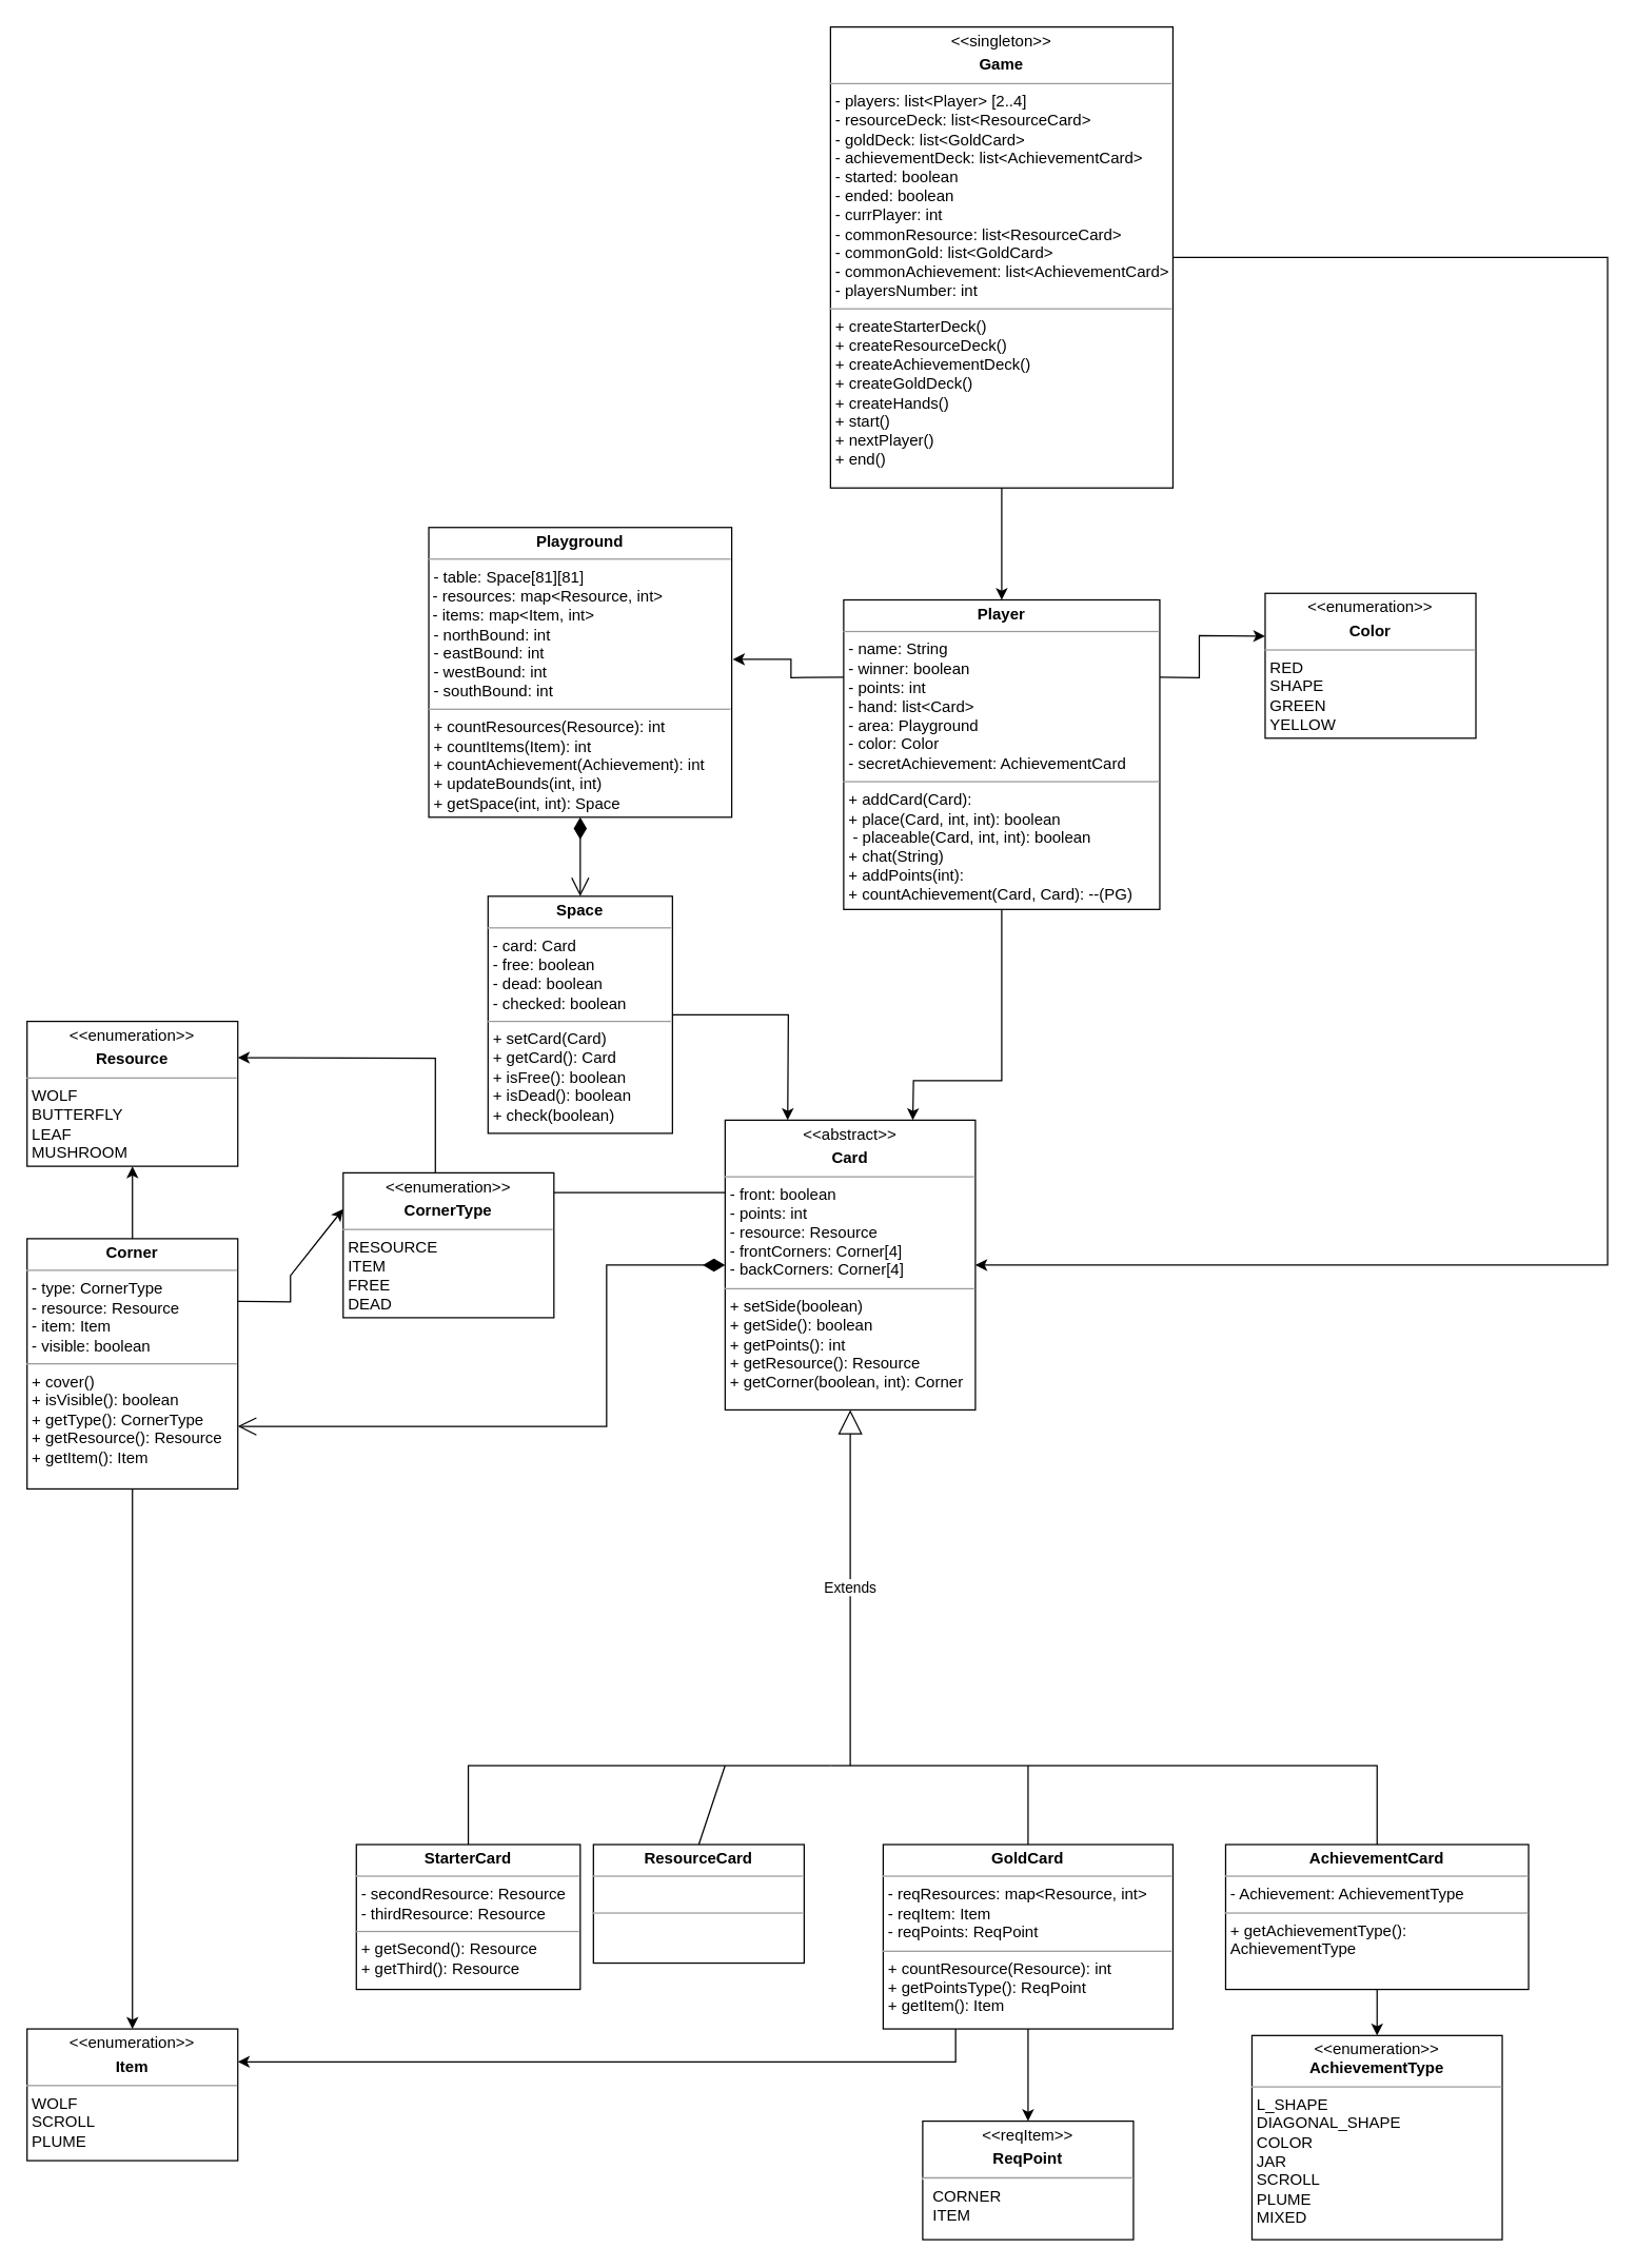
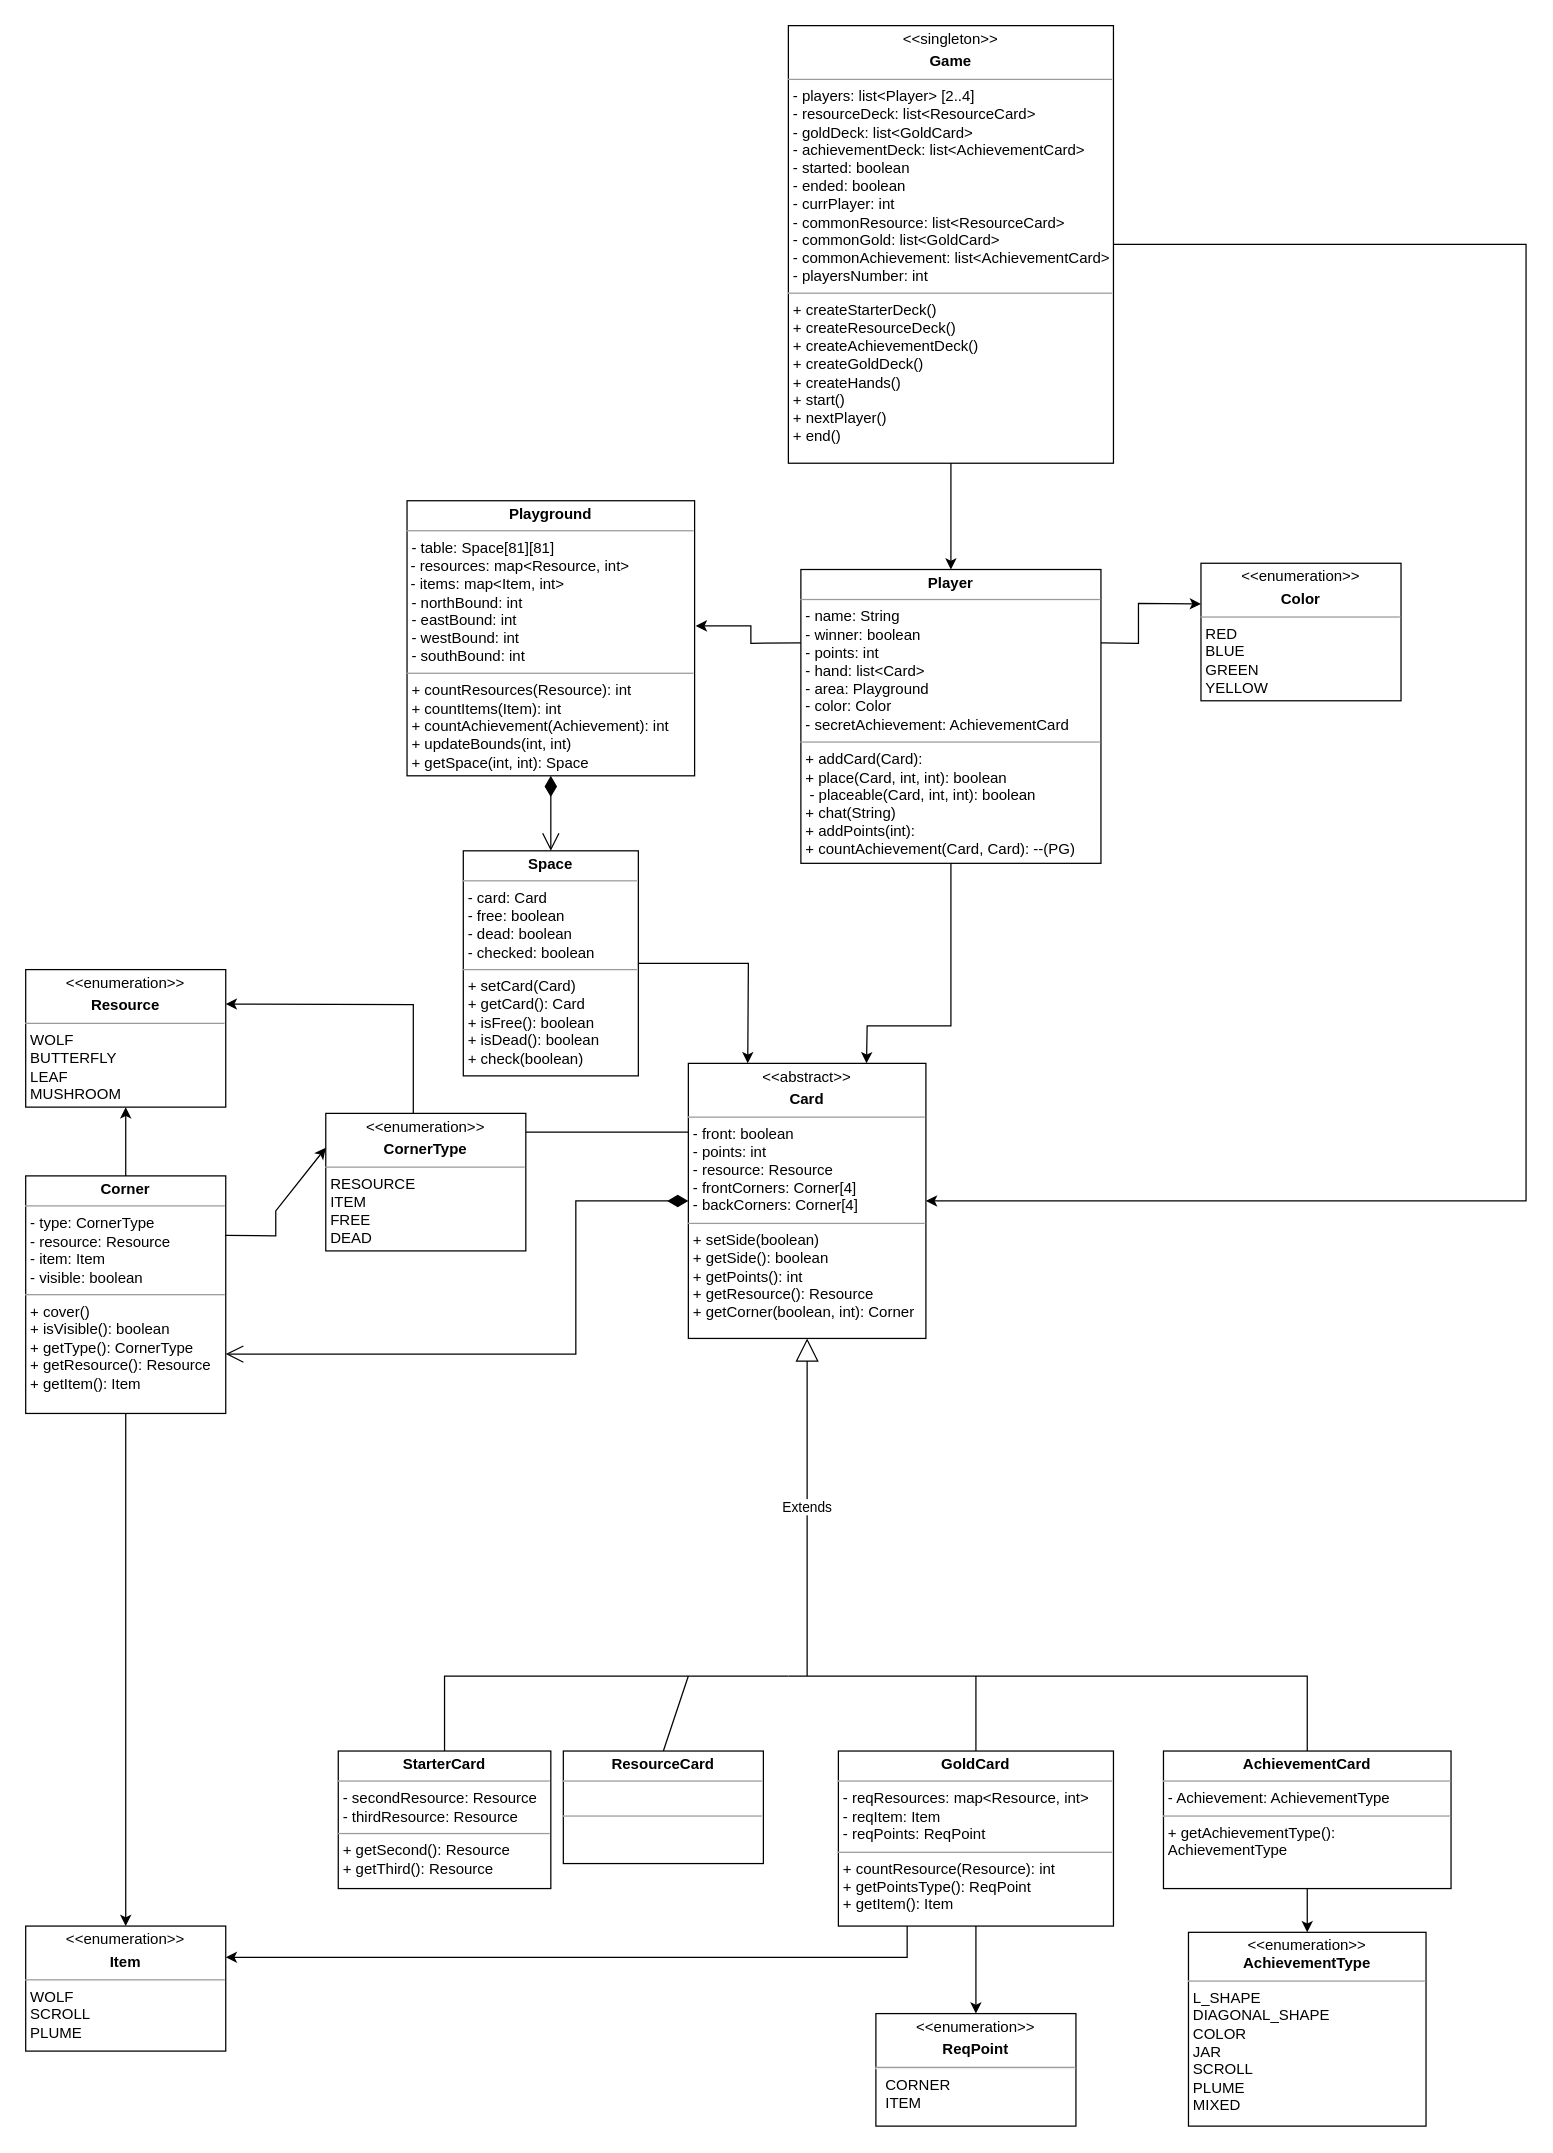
- <mxCell id="33" value="&lt;p style=&quot;margin:0px;margin-top:4px;text-align:center;&quot;&gt;&amp;lt;&amp;lt;enumeration&amp;gt;&amp;gt;&lt;/p&gt;&lt;p style=&quot;margin:0px;margin-top:4px;text-align:center;&quot;&gt;&lt;b&gt;Color&lt;/b&gt;&lt;br&gt;&lt;/p&gt;&lt;hr size=&quot;1&quot;&gt;&lt;p style=&quot;margin:0px;margin-left:4px;&quot;&gt;RED&lt;br&gt;&lt;/p&gt;&lt;p style=&quot;margin:0px;margin-left:4px;&quot;&gt;SHAPE&lt;/p&gt;&lt;p style=&quot;margin:0px;margin-left:4px;&quot;&gt;GREEN&lt;/p&gt;&lt;p style=&quot;margin:0px;margin-left:4px;&quot;&gt;YELLOW&lt;/p&gt;" style="verticalAlign=top;align=left;overflow=fill;html=1;whiteSpace=wrap;" parent="1" vertex="1"><mxGeometry x="960" y="450" width="160" height="110" as="geometry" /></mxCell>
+ <mxCell id="33" value="&lt;p style=&quot;margin:0px;margin-top:4px;text-align:center;&quot;&gt;&amp;lt;&amp;lt;enumeration&amp;gt;&amp;gt;&lt;/p&gt;&lt;p style=&quot;margin:0px;margin-top:4px;text-align:center;&quot;&gt;&lt;b&gt;Color&lt;/b&gt;&lt;br&gt;&lt;/p&gt;&lt;hr size=&quot;1&quot;&gt;&lt;p style=&quot;margin:0px;margin-left:4px;&quot;&gt;RED&lt;br&gt;&lt;/p&gt;&lt;p style=&quot;margin:0px;margin-left:4px;&quot;&gt;BLUE&lt;/p&gt;&lt;p style=&quot;margin:0px;margin-left:4px;&quot;&gt;GREEN&lt;/p&gt;&lt;p style=&quot;margin:0px;margin-left:4px;&quot;&gt;YELLOW&lt;/p&gt;" style="verticalAlign=top;align=left;overflow=fill;html=1;whiteSpace=wrap;" parent="1" vertex="1"><mxGeometry x="960" y="450" width="160" height="110" as="geometry" /></mxCell>
- <mxCell id="9" value="&lt;p style=&quot;margin: 4px 0px 0px; text-align: center;&quot;&gt;&lt;font style=&quot;font-size: 12px;&quot;&gt;&amp;lt;&amp;lt;reqItem&amp;gt;&amp;gt;&lt;/font&gt;&lt;/p&gt;&lt;p style=&quot;margin: 4px 0px 0px; text-align: center;&quot;&gt;&lt;b&gt;ReqPoint&lt;/b&gt;&lt;/p&gt;&lt;hr&gt;&lt;p style=&quot;margin:0px;margin-left:8px;&quot;&gt;CORNER&lt;/p&gt;&lt;p style=&quot;margin:0px;margin-left:8px;&quot;&gt;ITEM&lt;/p&gt;" style="verticalAlign=top;align=left;overflow=fill;html=1;whiteSpace=wrap;" parent="1" vertex="1"><mxGeometry x="700" y="1610" width="160" height="90" as="geometry" /></mxCell>
+ <mxCell id="9" value="&lt;p style=&quot;margin: 4px 0px 0px; text-align: center;&quot;&gt;&lt;font style=&quot;font-size: 12px;&quot;&gt;&amp;lt;&amp;lt;enumeration&amp;gt;&amp;gt;&lt;/font&gt;&lt;/p&gt;&lt;p style=&quot;margin: 4px 0px 0px; text-align: center;&quot;&gt;&lt;b&gt;ReqPoint&lt;/b&gt;&lt;/p&gt;&lt;hr&gt;&lt;p style=&quot;margin:0px;margin-left:8px;&quot;&gt;CORNER&lt;/p&gt;&lt;p style=&quot;margin:0px;margin-left:8px;&quot;&gt;ITEM&lt;/p&gt;" style="verticalAlign=top;align=left;overflow=fill;html=1;whiteSpace=wrap;" parent="1" vertex="1"><mxGeometry x="700" y="1610" width="160" height="90" as="geometry" /></mxCell>
